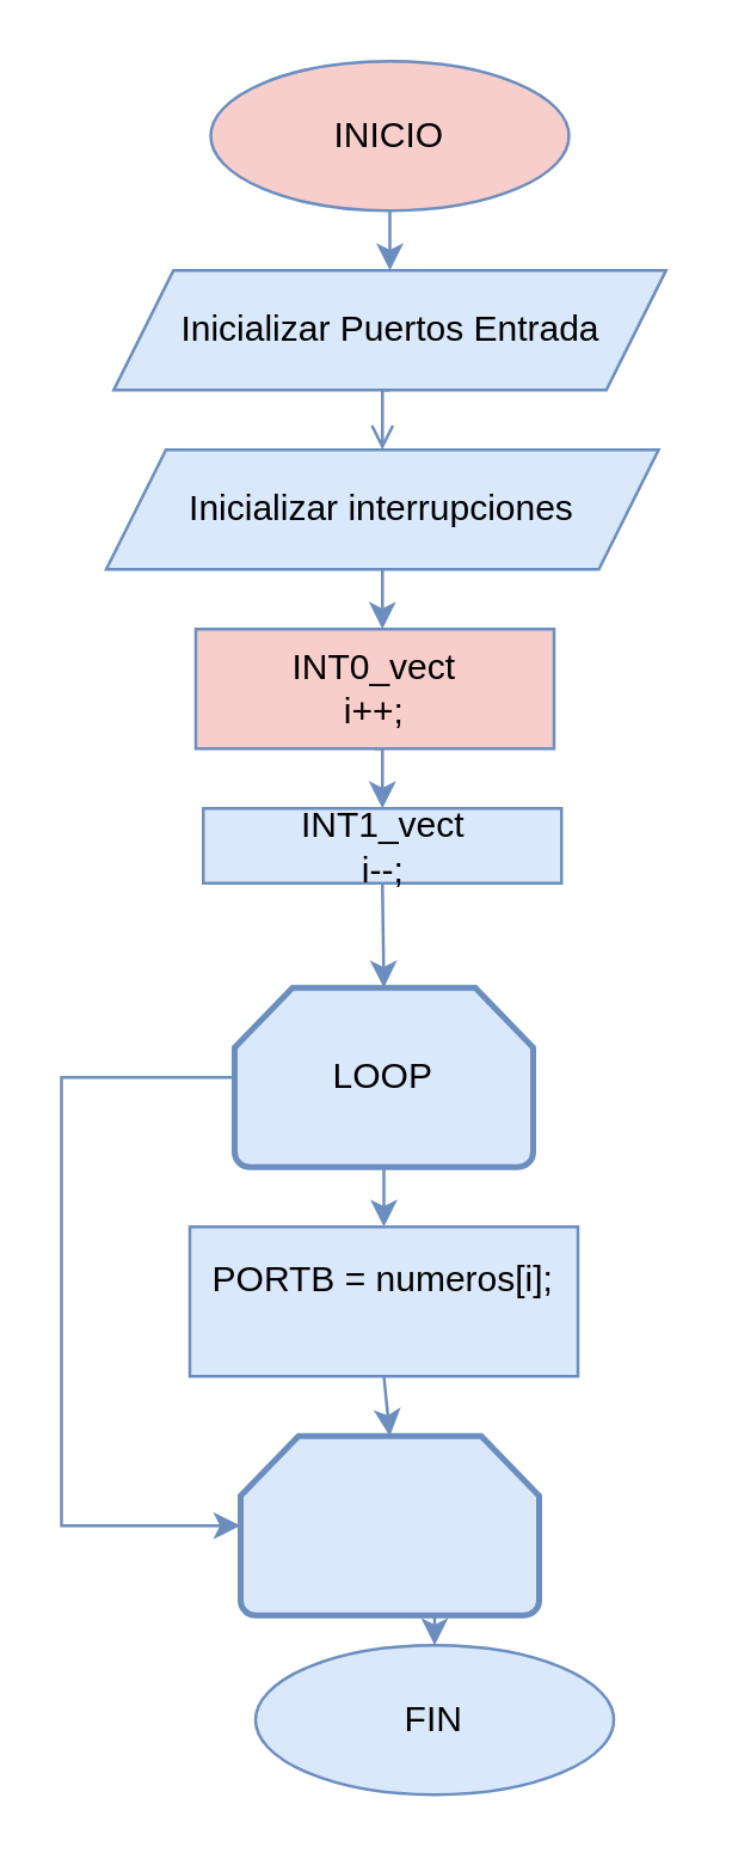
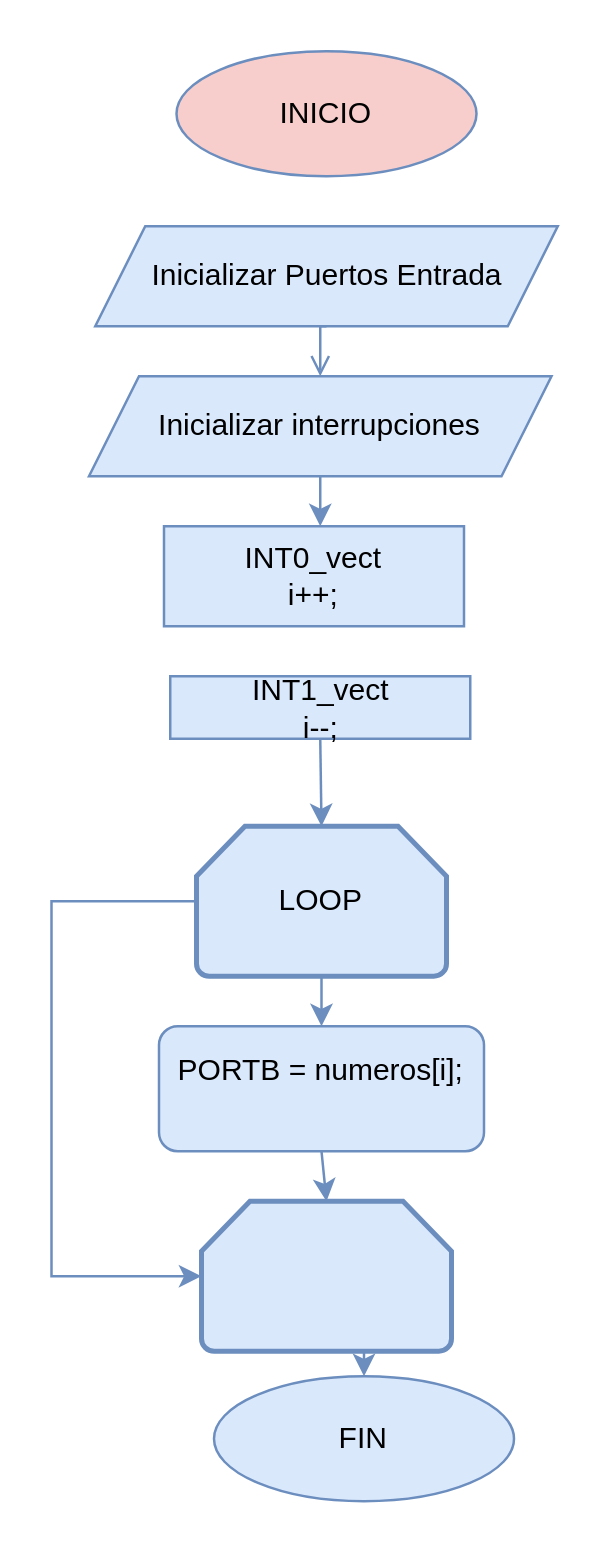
- <mxCell id="2" style="edgeStyle=orthogonalEdgeStyle;rounded=0;orthogonalLoop=1;jettySize=auto;html=1;exitX=0.5;exitY=1;exitDx=0;exitDy=0;entryX=0.5;entryY=0;entryDx=0;entryDy=0;fillColor=#dae8fc;strokeColor=#6c8ebf;fontFamily=Helvetica;fontSize=12;" parent="1" source="3" target="11" edge="1"><mxGeometry relative="1" as="geometry" /></mxCell>
- <mxCell id="17" value="INT0_vect&lt;br style=&quot;font-size: 12px;&quot;&gt;i++;" style="rounded=0;whiteSpace=wrap;html=1;fillColor=#f8cecc;strokeColor=#6c8ebf;fontFamily=Helvetica;fontSize=12;" parent="1" vertex="1"><mxGeometry x="65" y="210" width="120" height="40" as="geometry" /></mxCell>
+ <mxCell id="17" value="INT0_vect&lt;br style=&quot;font-size: 12px;&quot;&gt;i++;" style="rounded=0;whiteSpace=wrap;html=1;fillColor=#dae8fc;strokeColor=#6c8ebf;fontFamily=Helvetica;fontSize=12;" parent="1" vertex="1"><mxGeometry x="65" y="210" width="120" height="40" as="geometry" /></mxCell>
- <mxCell id="16" style="edgeStyle=orthogonalEdgeStyle;rounded=0;orthogonalLoop=1;jettySize=auto;html=1;exitX=0.5;exitY=1;exitDx=0;exitDy=0;entryX=0.5;entryY=0;entryDx=0;entryDy=0;fontFamily=Helvetica;fontSize=12;fillColor=#dae8fc;strokeColor=#6c8ebf;" parent="1" source="17" target="19" edge="1"><mxGeometry relative="1" as="geometry" /></mxCell>
- <mxCell id="13" value="&lt;div style=&quot;font-size: 12px&quot;&gt;PORTB = numeros[i];&lt;/div&gt;&lt;div style=&quot;font-size: 12px&quot;&gt;&lt;br style=&quot;font-size: 12px&quot;&gt;&lt;/div&gt;" style="rounded=0;whiteSpace=wrap;html=1;fillColor=#dae8fc;strokeColor=#6c8ebf;fontFamily=Helvetica;fontSize=12;" parent="1" vertex="1"><mxGeometry x="63" y="410" width="130" height="50" as="geometry" /></mxCell>
+ <mxCell id="13" value="&lt;div style=&quot;font-size: 12px&quot;&gt;PORTB = numeros[i];&lt;/div&gt;&lt;div style=&quot;font-size: 12px&quot;&gt;&lt;br style=&quot;font-size: 12px&quot;&gt;&lt;/div&gt;" style="whiteSpace=wrap;html=1;fillColor=#dae8fc;strokeColor=#6c8ebf;fontFamily=Helvetica;fontSize=12;rounded=1;" parent="1" vertex="1"><mxGeometry x="63" y="410" width="130" height="50" as="geometry" /></mxCell>
